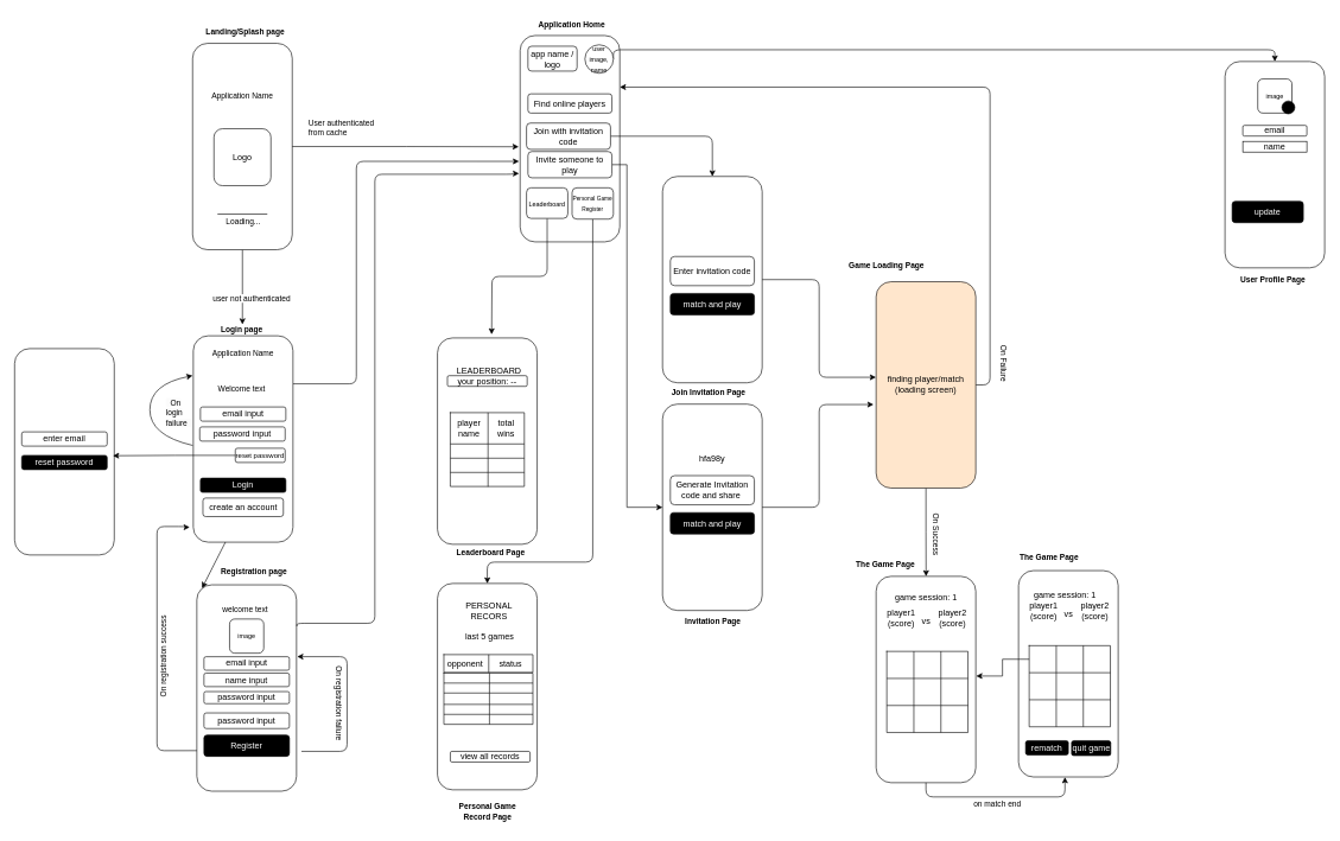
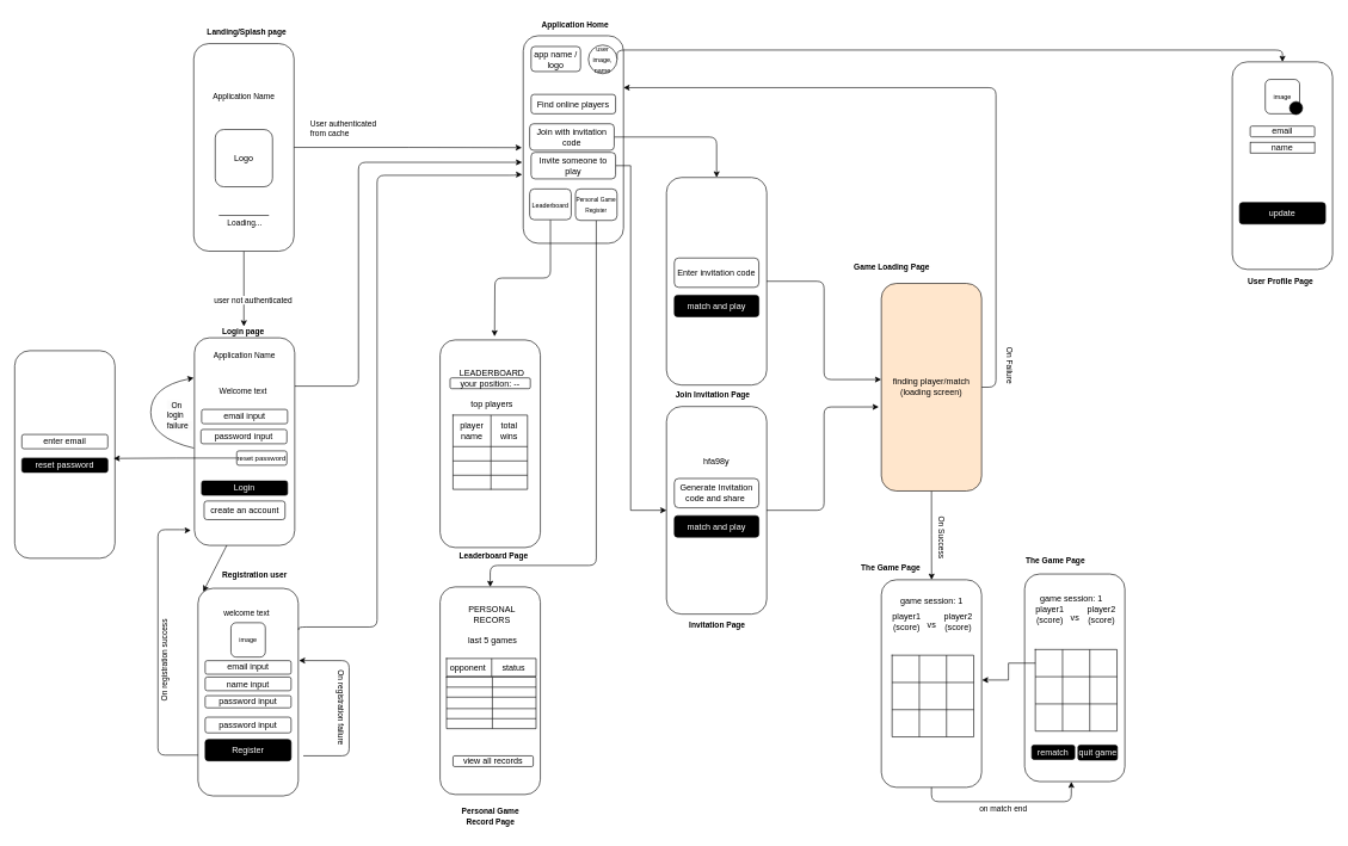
- <mxCell id="148" value="&lt;font color=&quot;#ffffff&quot;&gt;update&lt;/font&gt;" style="rounded=1;whiteSpace=wrap;html=1;labelBackgroundColor=none;fillColor=#000000;" vertex="1" parent="1"><mxGeometry x="1730" y="281.96" width="100" height="30" as="geometry" /></mxCell>
+ <mxCell id="148" value="&lt;font color=&quot;#ffffff&quot;&gt;update&lt;/font&gt;" style="rounded=1;whiteSpace=wrap;html=1;labelBackgroundColor=none;fillColor=#000000;" vertex="1" parent="1"><mxGeometry x="1730" y="281.96" width="120" height="30" as="geometry" /></mxCell>
+ <mxCell id="43" value="top players" style="text;html=1;align=center;verticalAlign=middle;resizable=0;points=[];autosize=1;strokeColor=none;fillColor=none;" vertex="1" parent="39"><mxGeometry x="33.56" y="87" width="77" height="26" as="geometry" /></mxCell>
- <mxCell id="26" value="&lt;span style=&quot;color: rgb(0, 0, 0); font-family: Helvetica; font-size: 11px; font-style: normal; font-variant-ligatures: normal; font-variant-caps: normal; letter-spacing: normal; orphans: 2; text-align: center; text-indent: 0px; text-transform: none; widows: 2; word-spacing: 0px; -webkit-text-stroke-width: 0px; background-color: rgb(255, 255, 255); text-decoration-thickness: initial; text-decoration-style: initial; text-decoration-color: initial; float: none; display: inline !important;&quot;&gt;Registration page&lt;/span&gt;" style="text;whiteSpace=wrap;html=1;labelBackgroundColor=none;rounded=1;fontStyle=1" vertex="1" parent="1"><mxGeometry x="308" y="789" width="115" height="40" as="geometry" /></mxCell>
+ <mxCell id="26" value="&lt;span style=&quot;color: rgb(0, 0, 0); font-family: Helvetica; font-size: 11px; font-style: normal; font-variant-ligatures: normal; font-variant-caps: normal; letter-spacing: normal; orphans: 2; text-align: center; text-indent: 0px; text-transform: none; widows: 2; word-spacing: 0px; -webkit-text-stroke-width: 0px; background-color: rgb(255, 255, 255); text-decoration-thickness: initial; text-decoration-style: initial; text-decoration-color: initial; float: none; display: inline !important;&quot;&gt;Registration user&lt;/span&gt;" style="text;whiteSpace=wrap;html=1;labelBackgroundColor=none;rounded=1;fontStyle=1" vertex="1" parent="1"><mxGeometry x="308" y="789" width="115" height="40" as="geometry" /></mxCell>
